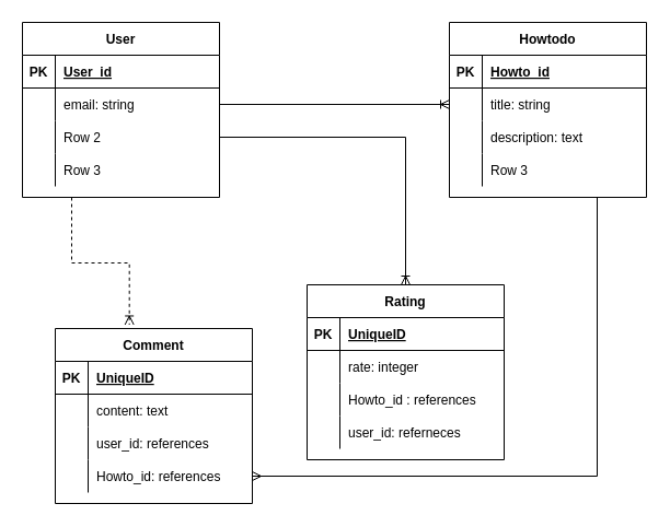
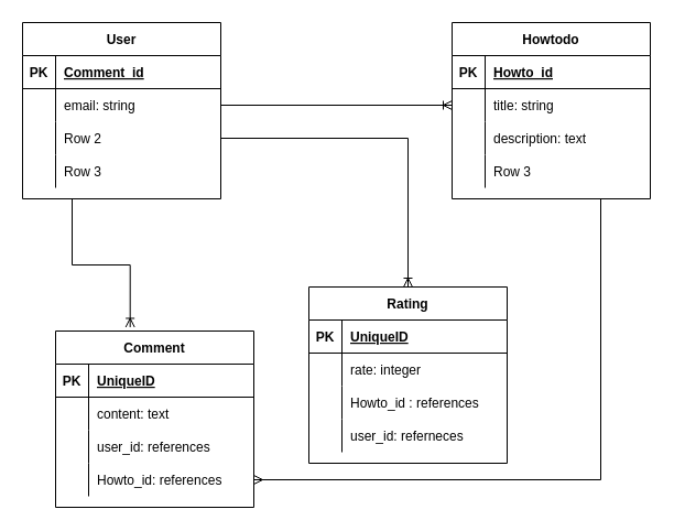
- <mxCell id="6" value="User_id" style="shape=partialRectangle;connectable=0;fillColor=none;top=0;left=0;bottom=0;right=0;align=left;spacingLeft=6;fontStyle=5;overflow=hidden;" vertex="1" parent="4"><mxGeometry x="30" width="150" height="30" as="geometry" /></mxCell>
+ <mxCell id="6" value="Comment_id" style="shape=partialRectangle;connectable=0;fillColor=none;top=0;left=0;bottom=0;right=0;align=left;spacingLeft=6;fontStyle=5;overflow=hidden;" vertex="1" parent="4"><mxGeometry x="30" width="150" height="30" as="geometry" /></mxCell>
- <mxCell id="2" style="edgeStyle=orthogonalEdgeStyle;rounded=0;orthogonalLoop=1;jettySize=auto;html=1;exitX=0.25;exitY=1;exitDx=0;exitDy=0;entryX=0.376;entryY=-0.022;entryDx=0;entryDy=0;entryPerimeter=0;endArrow=ERoneToMany;endFill=0;dashed=1;" edge="1" parent="1" source="3" target="30"><mxGeometry relative="1" as="geometry" /></mxCell>
+ <mxCell id="2" style="edgeStyle=orthogonalEdgeStyle;rounded=0;orthogonalLoop=1;jettySize=auto;html=1;exitX=0.25;exitY=1;exitDx=0;exitDy=0;entryX=0.376;entryY=-0.022;entryDx=0;entryDy=0;entryPerimeter=0;endArrow=ERoneToMany;endFill=0;" edge="1" parent="1" source="3" target="30"><mxGeometry relative="1" as="geometry" /></mxCell>
